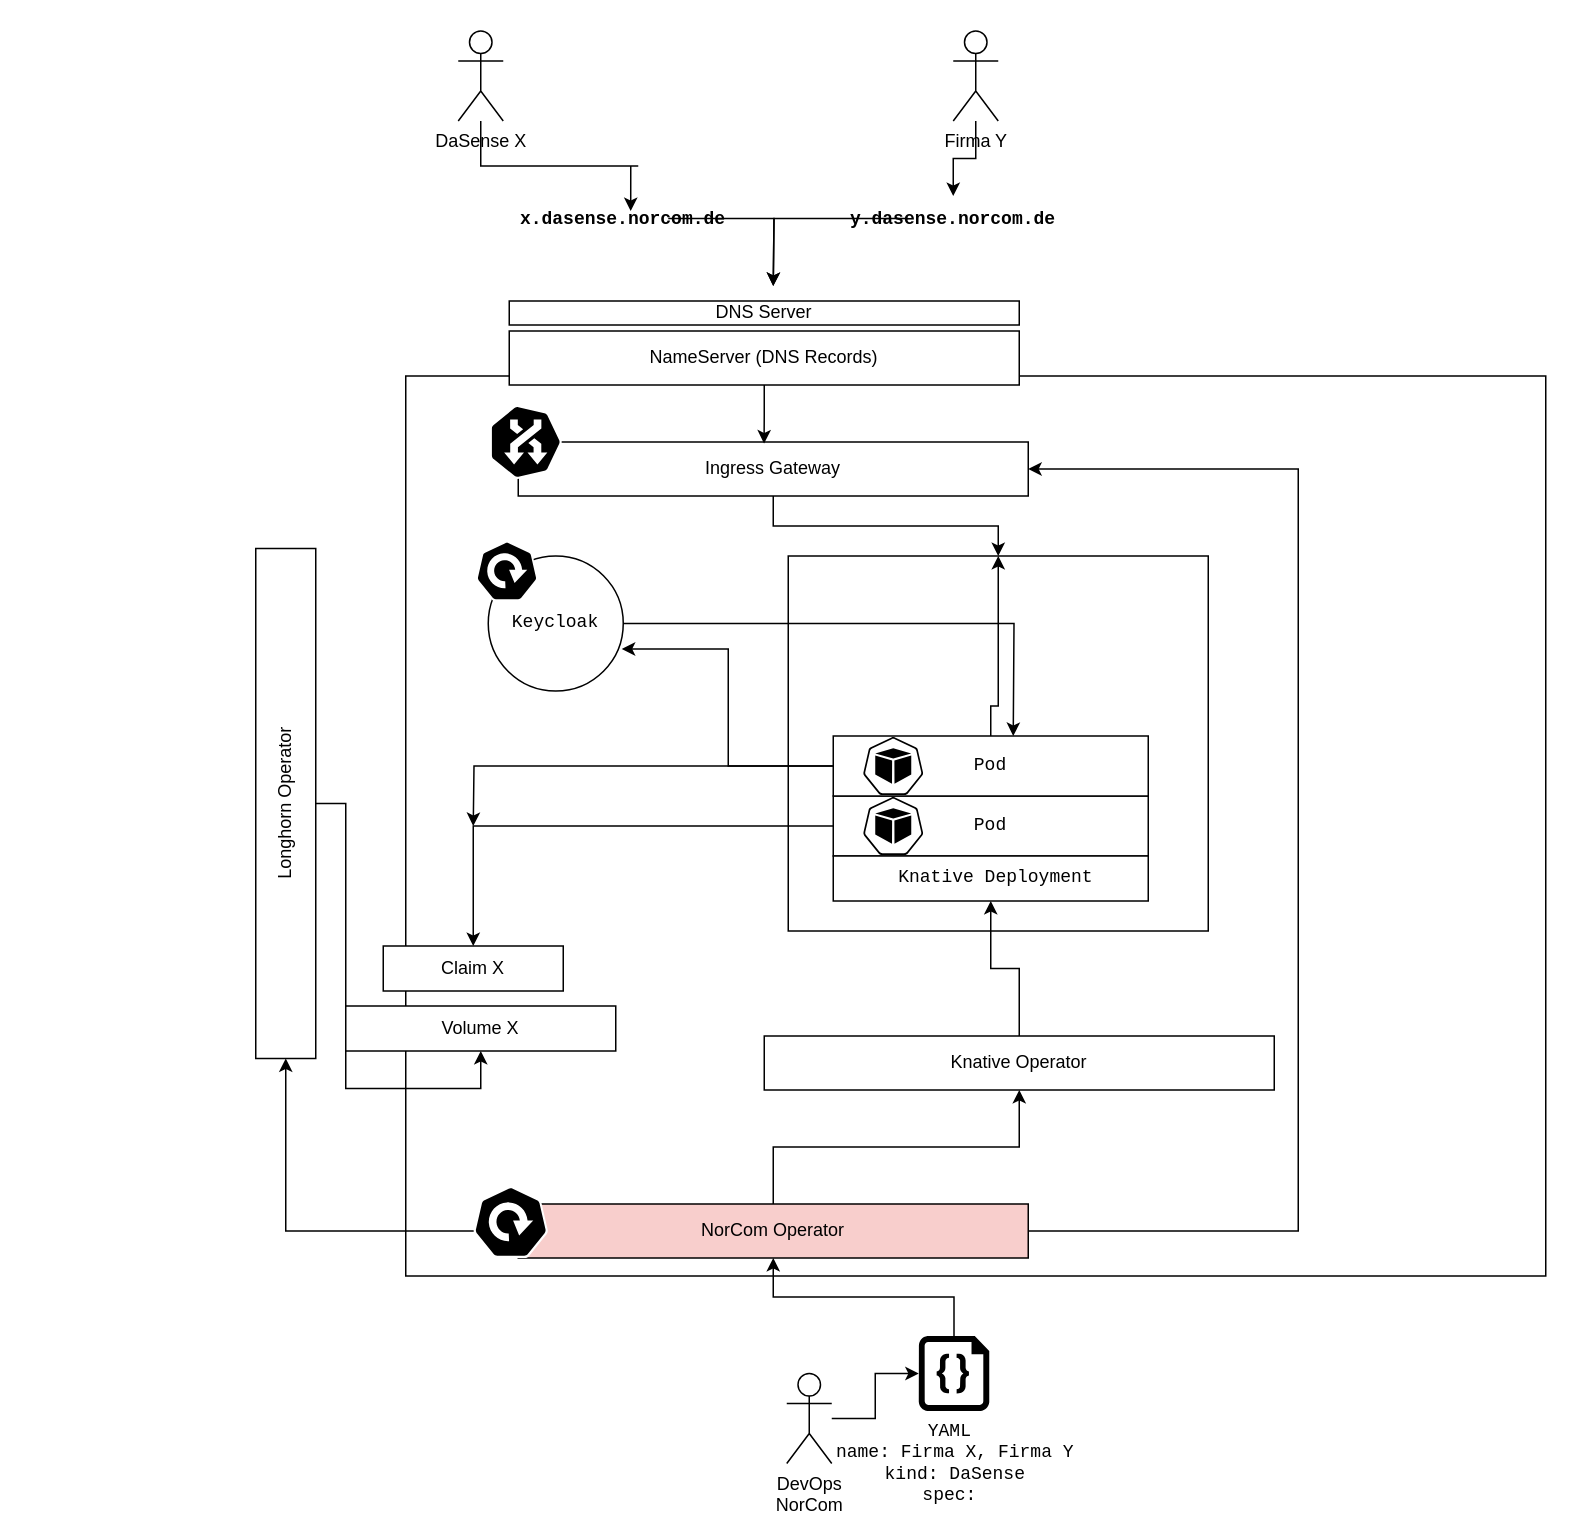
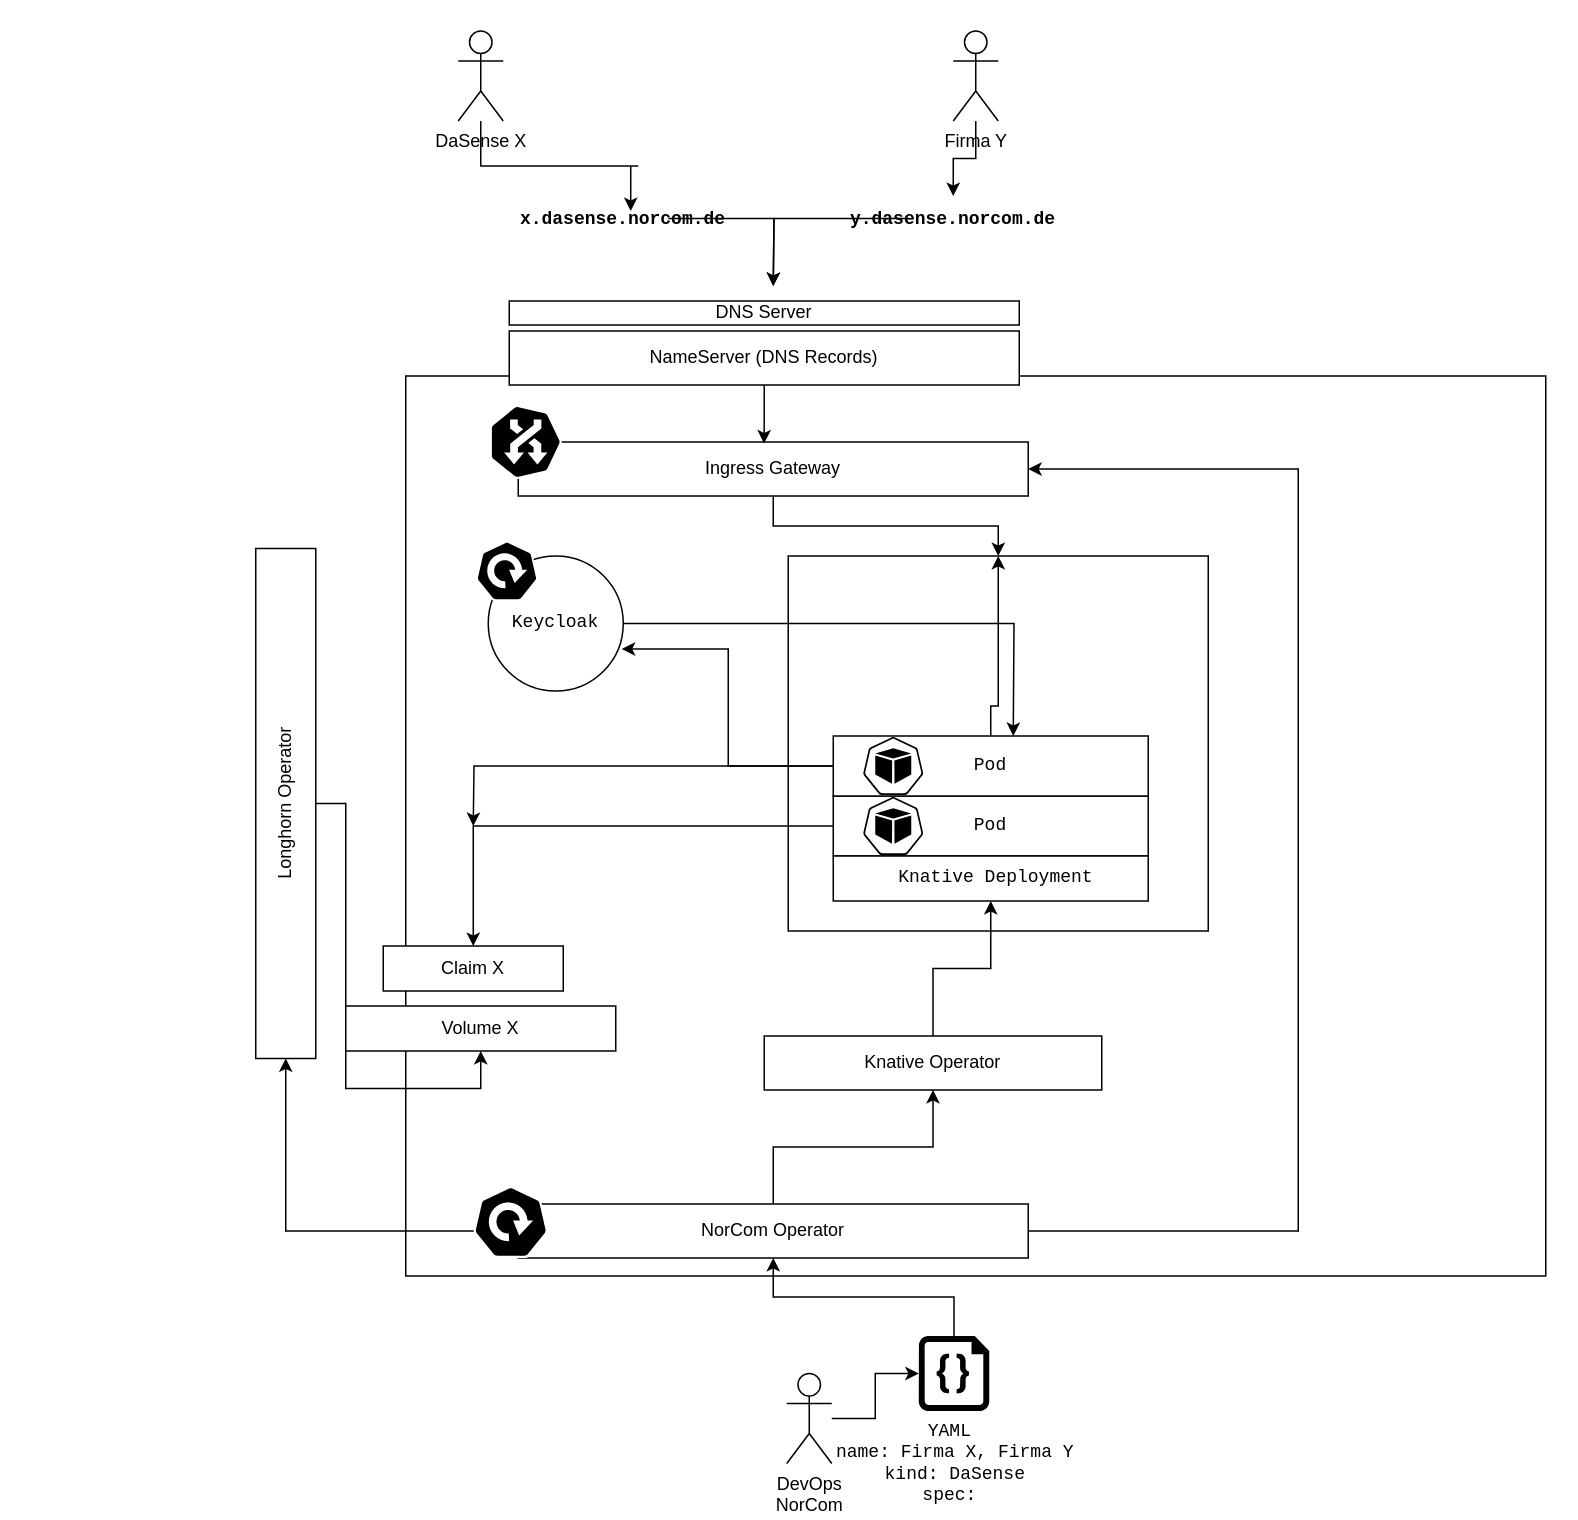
- <mxCell id="39" value="Knative Operator" style="rounded=0;whiteSpace=wrap;html=1;" vertex="1" parent="1"><mxGeometry x="509" y="690" width="340" height="36" as="geometry" /></mxCell>
+ <mxCell id="39" value="Knative Operator" style="rounded=0;whiteSpace=wrap;html=1;" vertex="1" parent="1"><mxGeometry x="509" y="690" width="225" height="36" as="geometry" /></mxCell>
- <mxCell id="16" value="NorCom Operator" style="rounded=0;whiteSpace=wrap;html=1;fillColor=#f8cecc;" vertex="1" parent="1"><mxGeometry x="345" y="802" width="340" height="36" as="geometry" /></mxCell>
+ <mxCell id="16" value="NorCom Operator" style="rounded=0;whiteSpace=wrap;html=1;" vertex="1" parent="1"><mxGeometry x="345" y="802" width="340" height="36" as="geometry" /></mxCell>
